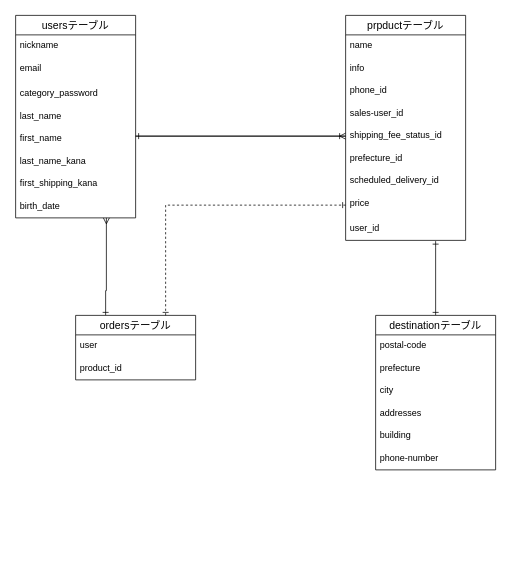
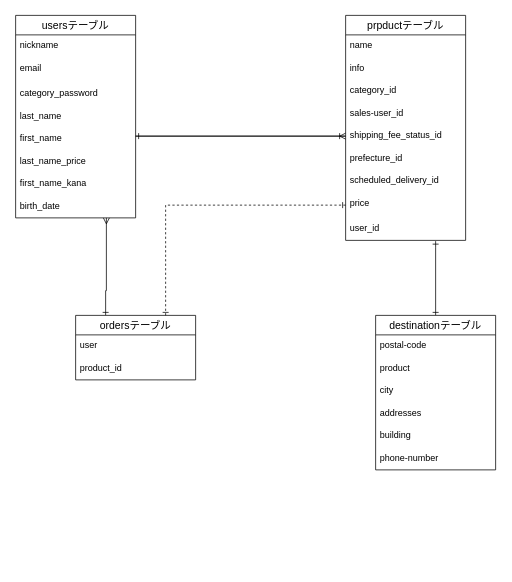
- <mxCell id="5" value="phone_id" style="text;strokeColor=none;fillColor=none;spacingLeft=4;spacingRight=4;overflow=hidden;rotatable=0;points=[[0,0.5],[1,0.5]];portConstraint=eastwest;fontSize=12;" parent="2" vertex="1"><mxGeometry y="86" width="160" height="30" as="geometry" /></mxCell>
+ <mxCell id="5" value="category_id" style="text;strokeColor=none;fillColor=none;spacingLeft=4;spacingRight=4;overflow=hidden;rotatable=0;points=[[0,0.5],[1,0.5]];portConstraint=eastwest;fontSize=12;" parent="2" vertex="1"><mxGeometry y="86" width="160" height="30" as="geometry" /></mxCell>
- <mxCell id="19" value="last_name_kana" style="text;strokeColor=none;fillColor=none;spacingLeft=4;spacingRight=4;overflow=hidden;rotatable=0;points=[[0,0.5],[1,0.5]];portConstraint=eastwest;fontSize=12;" parent="12" vertex="1"><mxGeometry y="180" width="160" height="30" as="geometry" /></mxCell>
+ <mxCell id="19" value="last_name_price" style="text;strokeColor=none;fillColor=none;spacingLeft=4;spacingRight=4;overflow=hidden;rotatable=0;points=[[0,0.5],[1,0.5]];portConstraint=eastwest;fontSize=12;" parent="12" vertex="1"><mxGeometry y="180" width="160" height="30" as="geometry" /></mxCell>
- <mxCell id="20" value="first_shipping_kana" style="text;strokeColor=none;fillColor=none;spacingLeft=4;spacingRight=4;overflow=hidden;rotatable=0;points=[[0,0.5],[1,0.5]];portConstraint=eastwest;fontSize=12;" parent="12" vertex="1"><mxGeometry y="210" width="160" height="30" as="geometry" /></mxCell>
+ <mxCell id="20" value="first_name_kana" style="text;strokeColor=none;fillColor=none;spacingLeft=4;spacingRight=4;overflow=hidden;rotatable=0;points=[[0,0.5],[1,0.5]];portConstraint=eastwest;fontSize=12;" parent="12" vertex="1"><mxGeometry y="210" width="160" height="30" as="geometry" /></mxCell>
- <mxCell id="30" value="prefecture" style="text;strokeColor=none;fillColor=none;spacingLeft=4;spacingRight=4;overflow=hidden;rotatable=0;points=[[0,0.5],[1,0.5]];portConstraint=eastwest;fontSize=12;" vertex="1" parent="28"><mxGeometry y="56" width="160" height="30" as="geometry" /></mxCell>
+ <mxCell id="30" value="product" style="text;strokeColor=none;fillColor=none;spacingLeft=4;spacingRight=4;overflow=hidden;rotatable=0;points=[[0,0.5],[1,0.5]];portConstraint=eastwest;fontSize=12;" vertex="1" parent="28"><mxGeometry y="56" width="160" height="30" as="geometry" /></mxCell>
